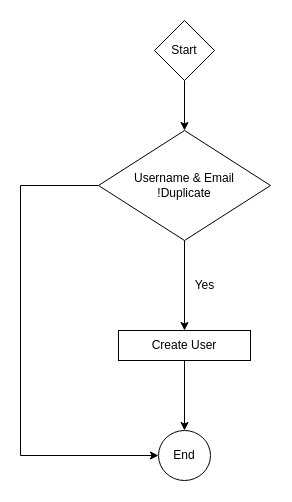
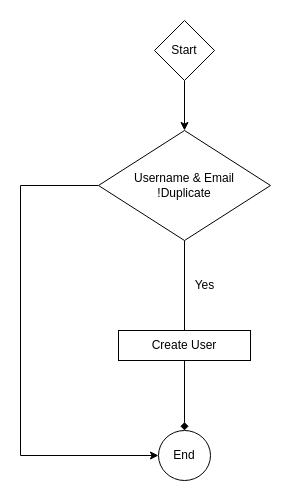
- <mxCell id="4" value="" style="edgeStyle=orthogonalEdgeStyle;rounded=0;orthogonalLoop=1;jettySize=auto;html=1;" edge="1" parent="1" source="6" target="8"><mxGeometry relative="1" as="geometry" /></mxCell>
+ <mxCell id="4" value="" style="edgeStyle=orthogonalEdgeStyle;rounded=0;orthogonalLoop=1;jettySize=auto;html=1;endArrow=none;" edge="1" parent="1" source="6" target="8"><mxGeometry relative="1" as="geometry" /></mxCell>
- <mxCell id="7" value="" style="edgeStyle=orthogonalEdgeStyle;rounded=0;orthogonalLoop=1;jettySize=auto;html=1;" edge="1" parent="1" source="8" target="9"><mxGeometry relative="1" as="geometry" /></mxCell>
+ <mxCell id="7" value="" style="edgeStyle=orthogonalEdgeStyle;rounded=0;orthogonalLoop=1;jettySize=auto;html=1;endArrow=diamond;" edge="1" parent="1" source="8" target="9"><mxGeometry relative="1" as="geometry" /></mxCell>
